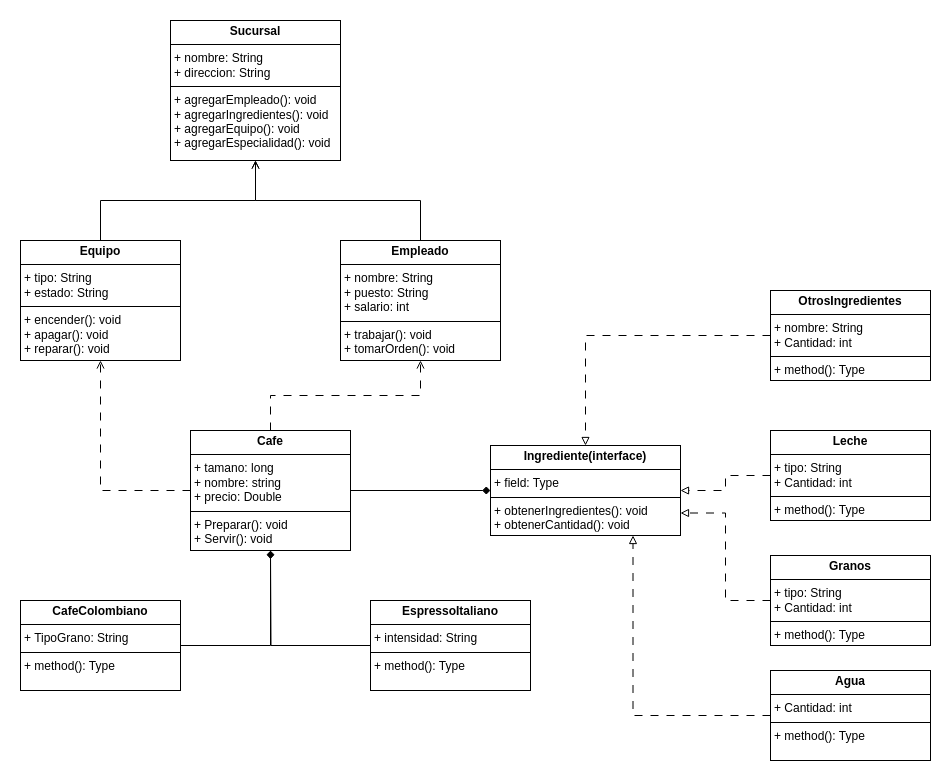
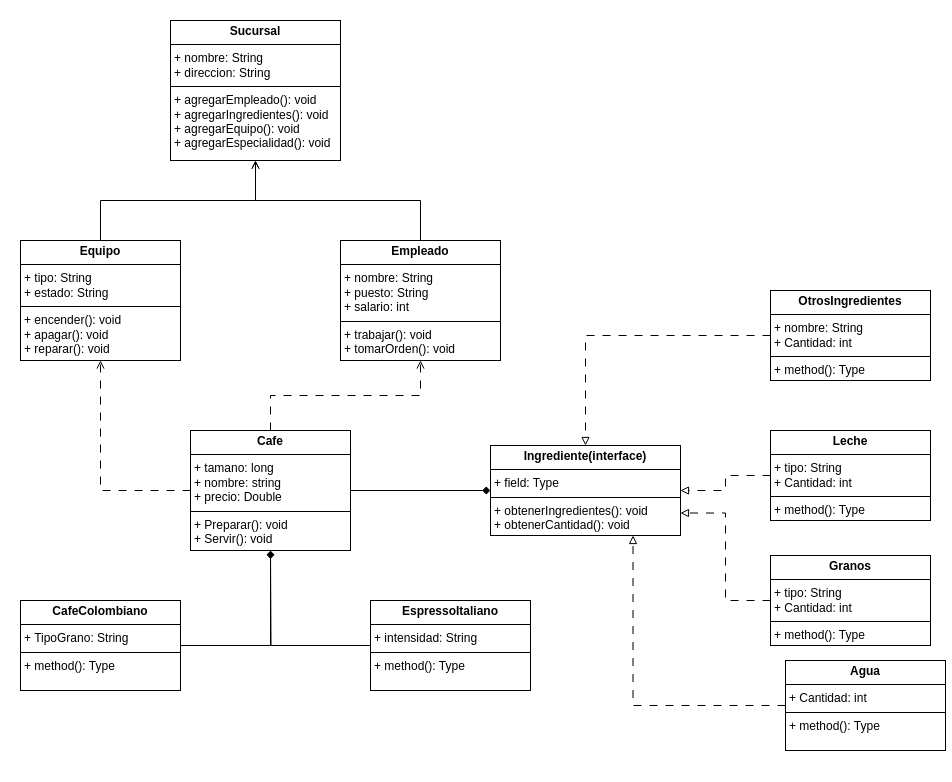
- <mxCell id="19" value="&lt;p style=&quot;margin:0px;margin-top:4px;text-align:center;&quot;&gt;&lt;b&gt;Agua&lt;/b&gt;&lt;/p&gt;&lt;hr size=&quot;1&quot; style=&quot;border-style:solid;&quot;&gt;&lt;p style=&quot;margin:0px;margin-left:4px;&quot;&gt;&lt;span style=&quot;background-color: initial;&quot;&gt;+ Cantidad: int&lt;/span&gt;&lt;br&gt;&lt;/p&gt;&lt;hr size=&quot;1&quot; style=&quot;border-style:solid;&quot;&gt;&lt;p style=&quot;margin:0px;margin-left:4px;&quot;&gt;+ method(): Type&lt;/p&gt;" style="verticalAlign=top;align=left;overflow=fill;html=1;whiteSpace=wrap;" vertex="1" parent="1"><mxGeometry x="770" y="670" width="160" height="90" as="geometry" /></mxCell>
+ <mxCell id="19" value="&lt;p style=&quot;margin:0px;margin-top:4px;text-align:center;&quot;&gt;&lt;b&gt;Agua&lt;/b&gt;&lt;/p&gt;&lt;hr size=&quot;1&quot; style=&quot;border-style:solid;&quot;&gt;&lt;p style=&quot;margin:0px;margin-left:4px;&quot;&gt;&lt;span style=&quot;background-color: initial;&quot;&gt;+ Cantidad: int&lt;/span&gt;&lt;br&gt;&lt;/p&gt;&lt;hr size=&quot;1&quot; style=&quot;border-style:solid;&quot;&gt;&lt;p style=&quot;margin:0px;margin-left:4px;&quot;&gt;+ method(): Type&lt;/p&gt;" style="verticalAlign=top;align=left;overflow=fill;html=1;whiteSpace=wrap;" vertex="1" parent="1"><mxGeometry x="785" y="660" width="160" height="90" as="geometry" /></mxCell>
